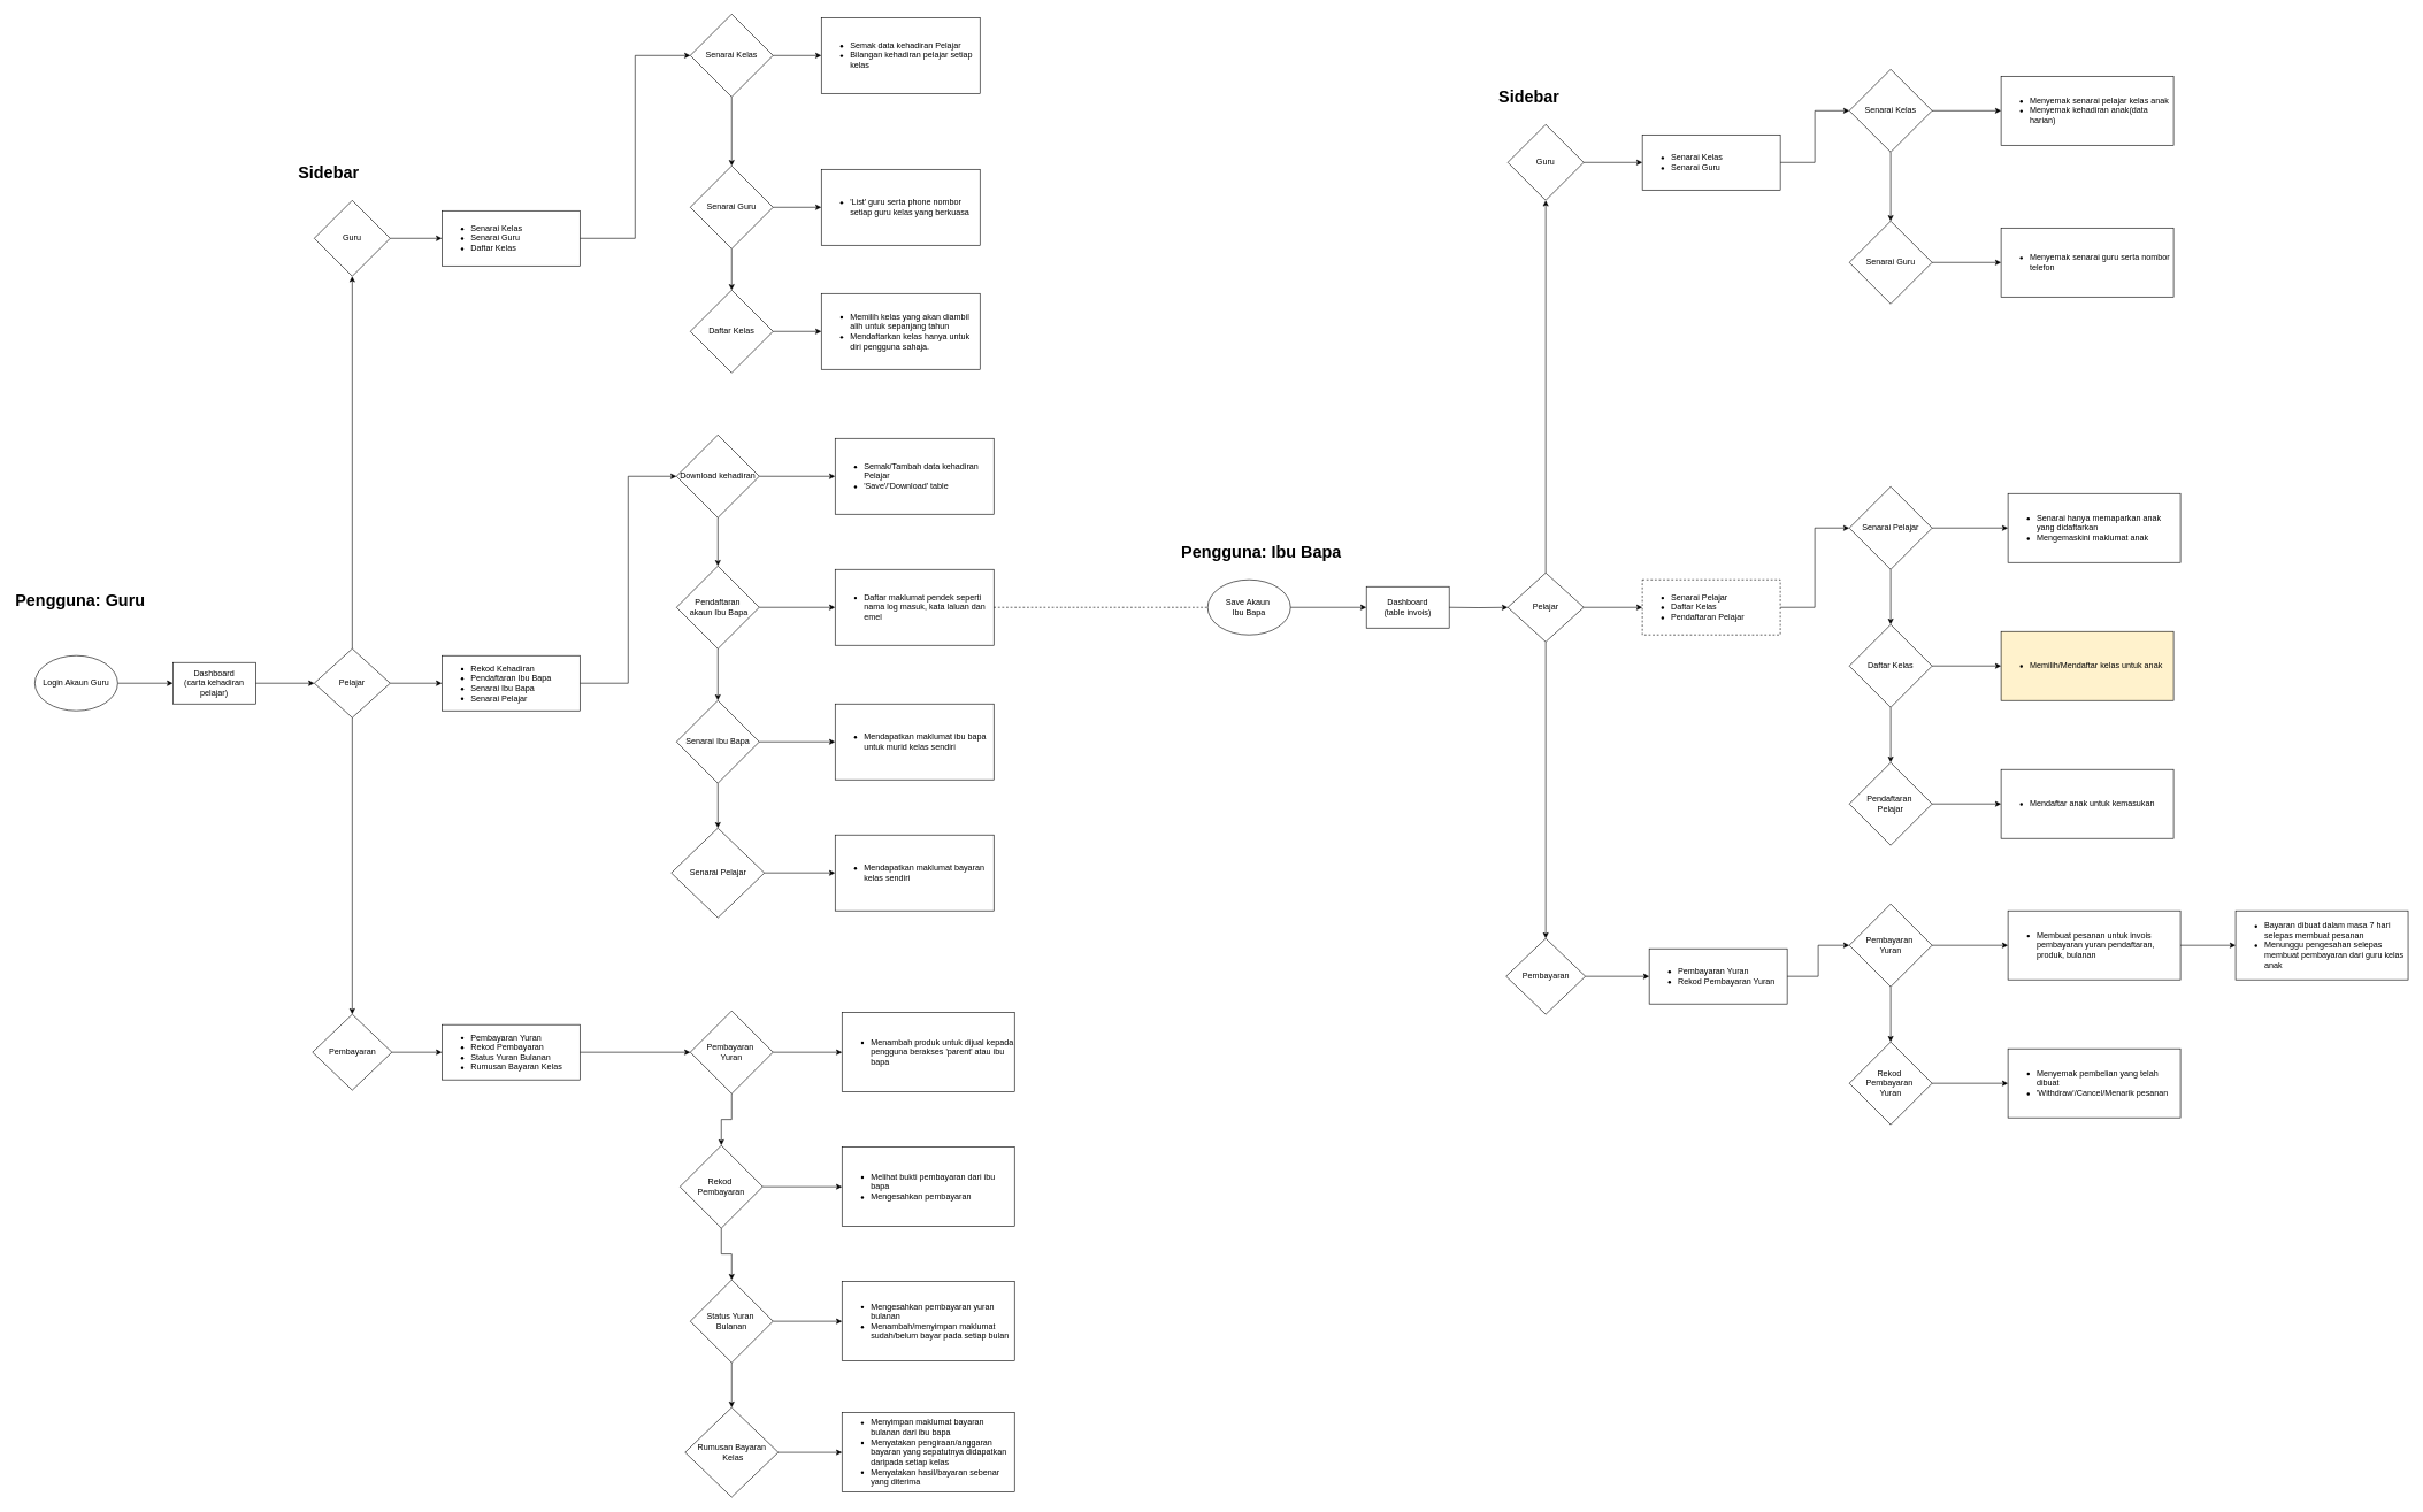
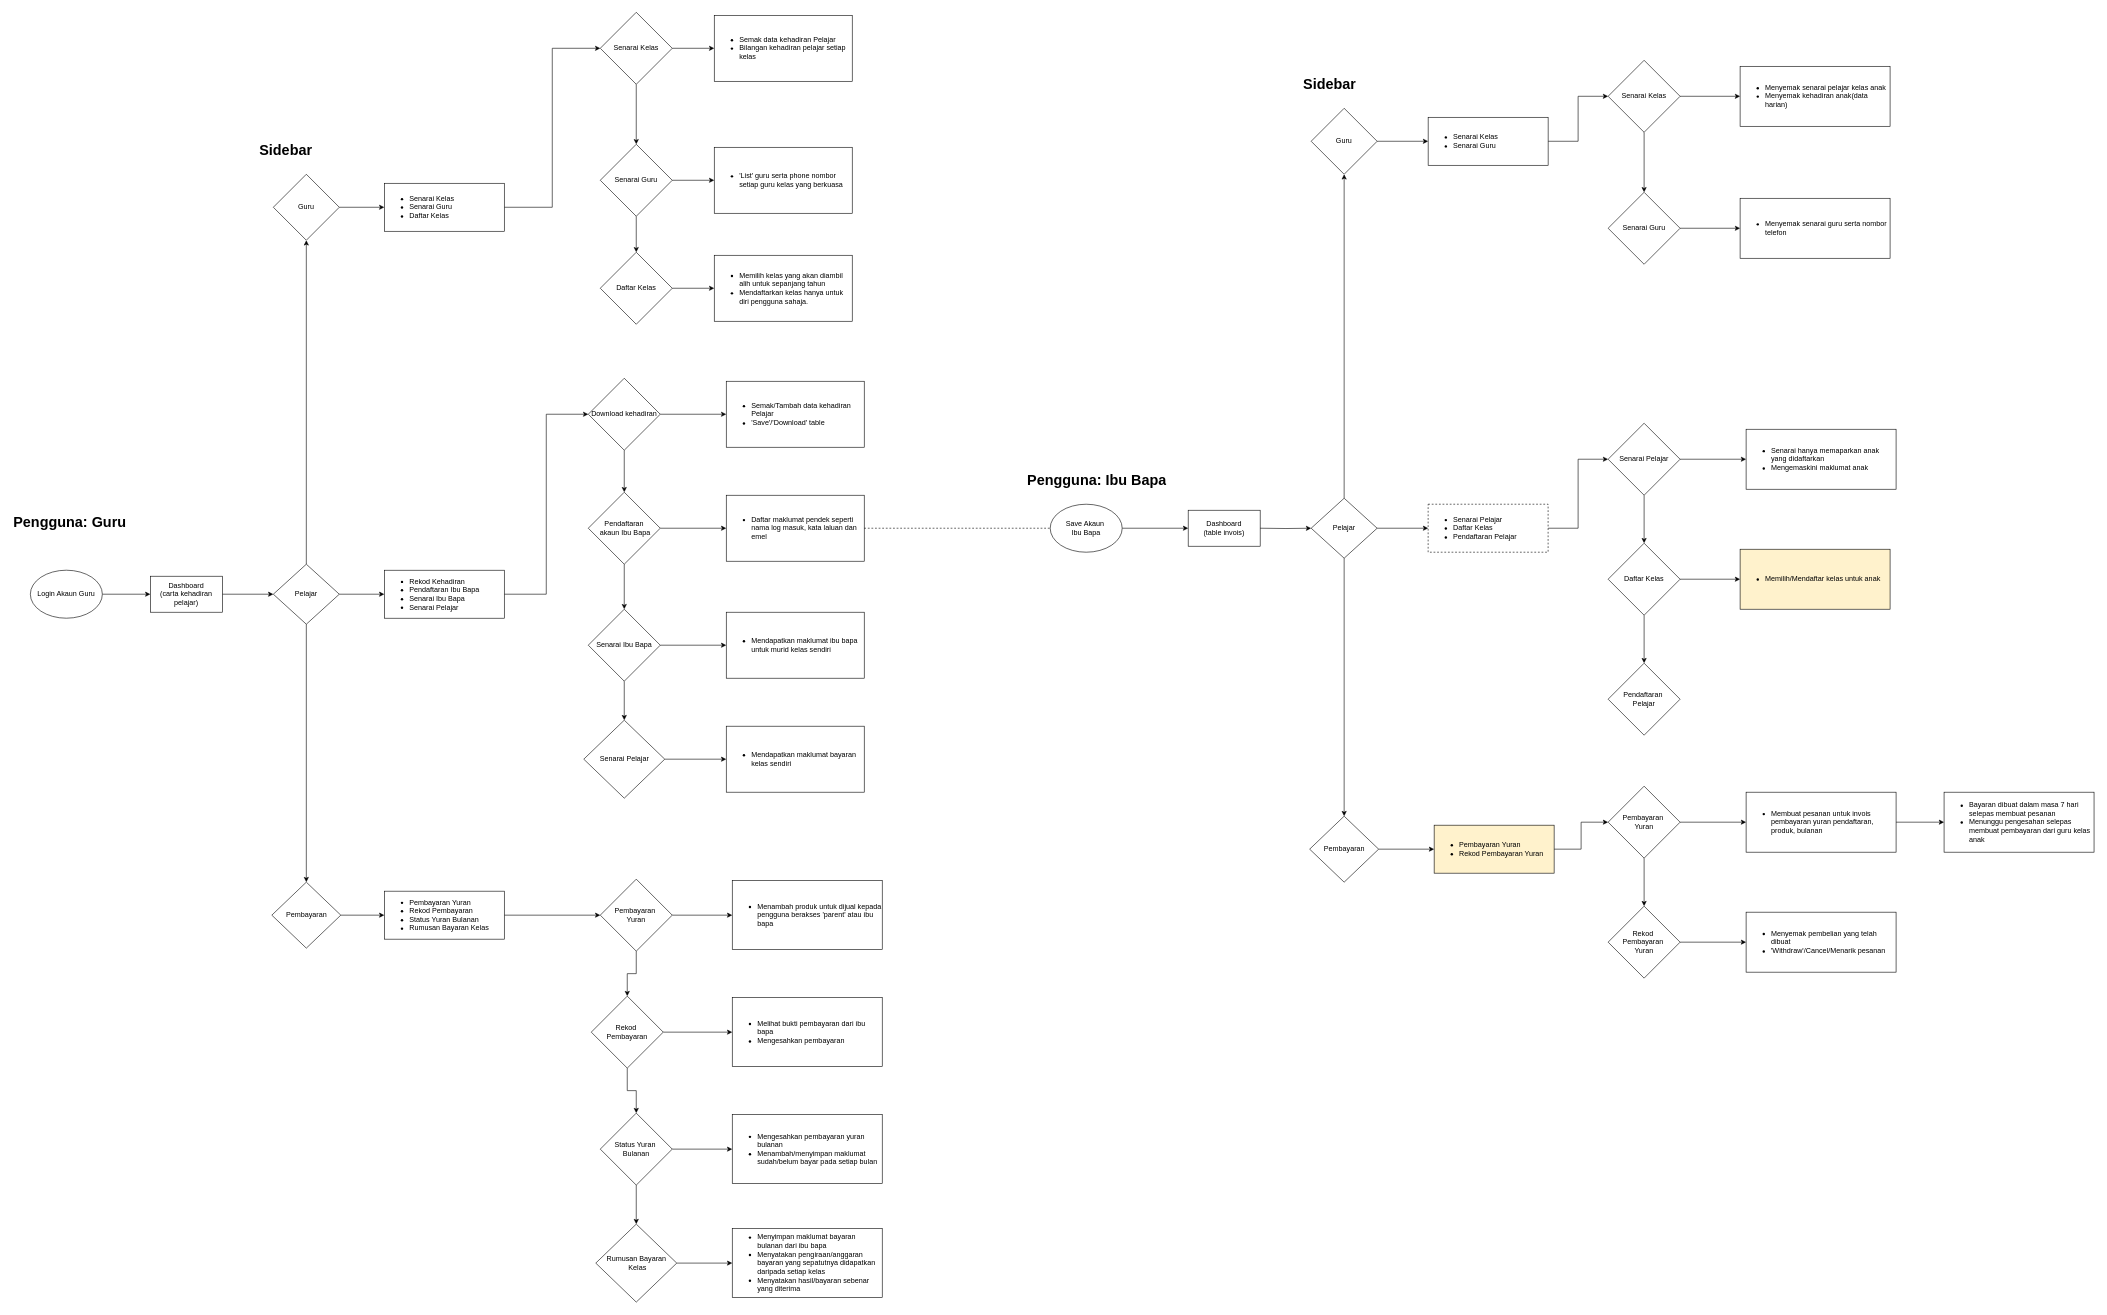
- <mxCell id="95" style="edgeStyle=orthogonalEdgeStyle;rounded=0;orthogonalLoop=1;jettySize=auto;html=1;exitX=1;exitY=0.5;exitDx=0;exitDy=0;entryX=0;entryY=0.5;entryDx=0;entryDy=0;" edge="1" parent="1" source="96" target="106"><mxGeometry relative="1" as="geometry" /></mxCell>
- <mxCell id="106" value="&lt;ul&gt;&lt;li&gt;Mendaftar anak untuk kemasukan&lt;/li&gt;&lt;/ul&gt;" style="whiteSpace=wrap;html=1;align=left;" vertex="1" parent="1"><mxGeometry x="2900" y="1115" width="250" height="100" as="geometry" /></mxCell>
- <mxCell id="83" value="&lt;ul&gt;&lt;li&gt;Pembayaran Yuran&lt;/li&gt;&lt;li&gt;Rekod Pembayaran Yuran&lt;/li&gt;&lt;/ul&gt;" style="whiteSpace=wrap;html=1;align=left;" vertex="1" parent="1"><mxGeometry x="2390" y="1375" width="200" height="80" as="geometry" /></mxCell>
+ <mxCell id="83" value="&lt;ul&gt;&lt;li&gt;Pembayaran Yuran&lt;/li&gt;&lt;li&gt;Rekod Pembayaran Yuran&lt;/li&gt;&lt;/ul&gt;" style="whiteSpace=wrap;html=1;align=left;fillColor=#fff2cc;" vertex="1" parent="1"><mxGeometry x="2390" y="1375" width="200" height="80" as="geometry" /></mxCell>
